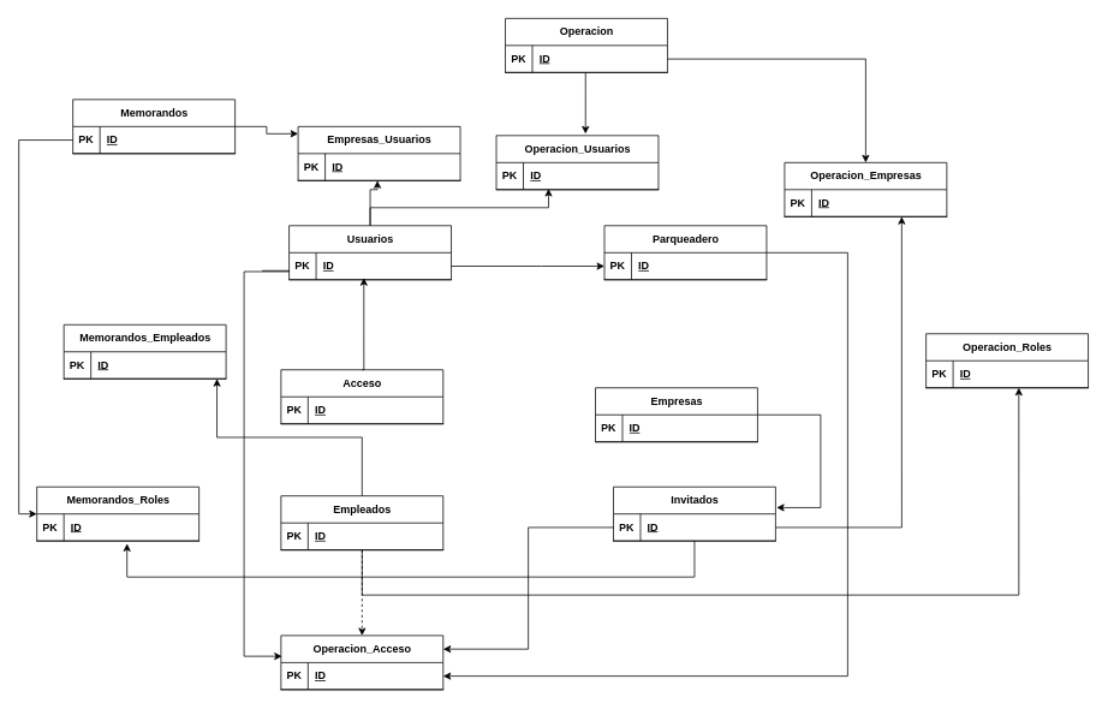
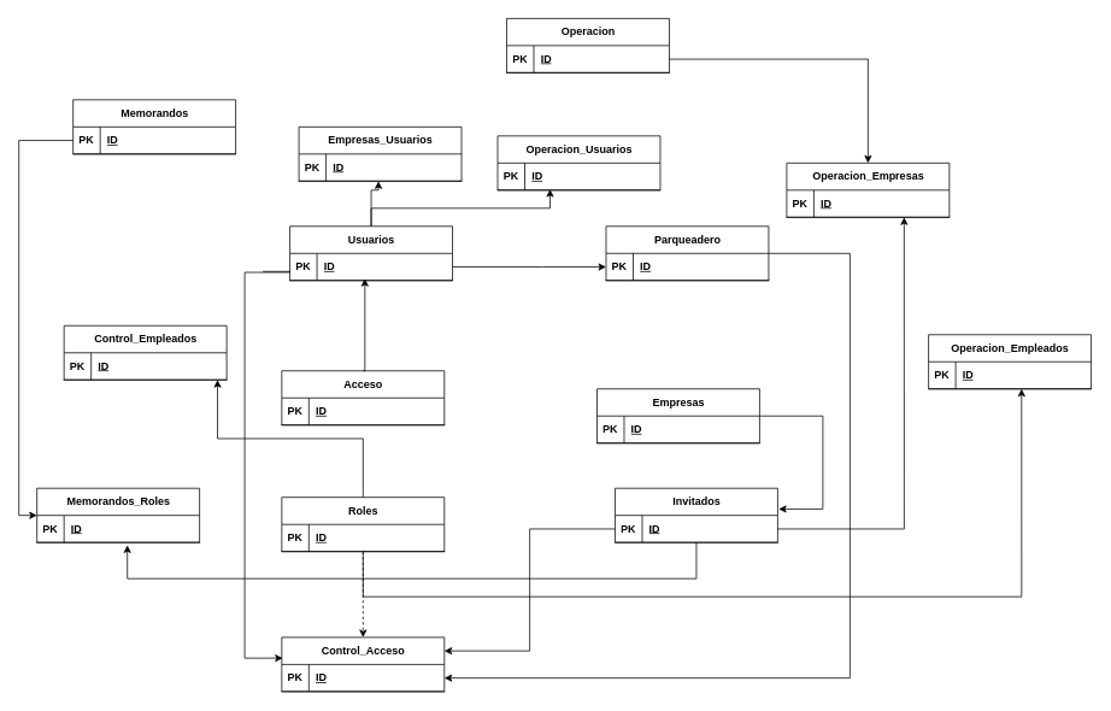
- <mxCell id="54" style="edgeStyle=orthogonalEdgeStyle;rounded=0;orthogonalLoop=1;jettySize=auto;html=1;entryX=0.55;entryY=-0.033;entryDx=0;entryDy=0;entryPerimeter=0;" parent="1" source="33" target="49" edge="1"><mxGeometry relative="1" as="geometry"><Array as="points"><mxPoint x="649" y="100" /><mxPoint x="649" y="100" /></Array></mxGeometry></mxCell>
- <mxCell id="56" style="edgeStyle=orthogonalEdgeStyle;rounded=0;orthogonalLoop=1;jettySize=auto;html=1;entryX=0;entryY=0.133;entryDx=0;entryDy=0;entryPerimeter=0;" parent="1" source="24" target="45" edge="1"><mxGeometry relative="1" as="geometry" /></mxCell>
- <mxCell id="57" value="Memorandos_Empleados" style="shape=table;startSize=30;container=1;collapsible=1;childLayout=tableLayout;fixedRows=1;rowLines=0;fontStyle=1;align=center;resizeLast=1;html=1;" parent="1" vertex="1"><mxGeometry x="70" y="360" width="180" height="60" as="geometry"><mxRectangle x="110" y="100" width="90" height="30" as="alternateBounds" /></mxGeometry></mxCell>
+ <mxCell id="57" value="Control_Empleados" style="shape=table;startSize=30;container=1;collapsible=1;childLayout=tableLayout;fixedRows=1;rowLines=0;fontStyle=1;align=center;resizeLast=1;html=1;" parent="1" vertex="1"><mxGeometry x="70" y="360" width="180" height="60" as="geometry"><mxRectangle x="110" y="100" width="90" height="30" as="alternateBounds" /></mxGeometry></mxCell>
- <mxCell id="72" value="Operacion_Roles" style="shape=table;startSize=30;container=1;collapsible=1;childLayout=tableLayout;fixedRows=1;rowLines=0;fontStyle=1;align=center;resizeLast=1;html=1;" parent="1" vertex="1"><mxGeometry x="1027" y="370" width="180" height="60" as="geometry"><mxRectangle x="110" y="100" width="90" height="30" as="alternateBounds" /></mxGeometry></mxCell>
+ <mxCell id="72" value="Operacion_Empleados" style="shape=table;startSize=30;container=1;collapsible=1;childLayout=tableLayout;fixedRows=1;rowLines=0;fontStyle=1;align=center;resizeLast=1;html=1;" parent="1" vertex="1"><mxGeometry x="1027" y="370" width="180" height="60" as="geometry"><mxRectangle x="110" y="100" width="90" height="30" as="alternateBounds" /></mxGeometry></mxCell>
- <mxCell id="16" value="Empleados" style="shape=table;startSize=30;container=1;collapsible=1;childLayout=tableLayout;fixedRows=1;rowLines=0;fontStyle=1;align=center;resizeLast=1;html=1;" parent="1" vertex="1"><mxGeometry x="311" y="550" width="180" height="60" as="geometry"><mxRectangle x="110" y="100" width="90" height="30" as="alternateBounds" /></mxGeometry></mxCell>
+ <mxCell id="16" value="Roles" style="shape=table;startSize=30;container=1;collapsible=1;childLayout=tableLayout;fixedRows=1;rowLines=0;fontStyle=1;align=center;resizeLast=1;html=1;" parent="1" vertex="1"><mxGeometry x="311" y="550" width="180" height="60" as="geometry"><mxRectangle x="110" y="100" width="90" height="30" as="alternateBounds" /></mxGeometry></mxCell>
- <mxCell id="20" value="Operacion_Acceso" style="shape=table;startSize=30;container=1;collapsible=1;childLayout=tableLayout;fixedRows=1;rowLines=0;fontStyle=1;align=center;resizeLast=1;html=1;" parent="1" vertex="1"><mxGeometry x="311" y="705" width="180" height="60" as="geometry"><mxRectangle x="110" y="100" width="90" height="30" as="alternateBounds" /></mxGeometry></mxCell>
+ <mxCell id="20" value="Control_Acceso" style="shape=table;startSize=30;container=1;collapsible=1;childLayout=tableLayout;fixedRows=1;rowLines=0;fontStyle=1;align=center;resizeLast=1;html=1;" parent="1" vertex="1"><mxGeometry x="311" y="705" width="180" height="60" as="geometry"><mxRectangle x="110" y="100" width="90" height="30" as="alternateBounds" /></mxGeometry></mxCell>
